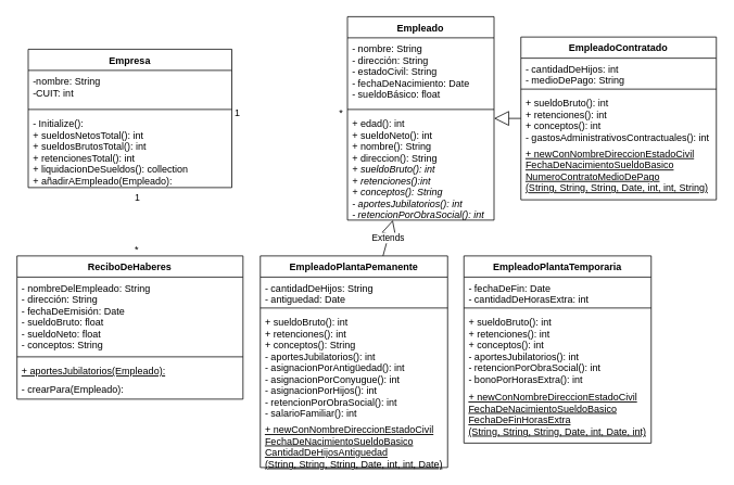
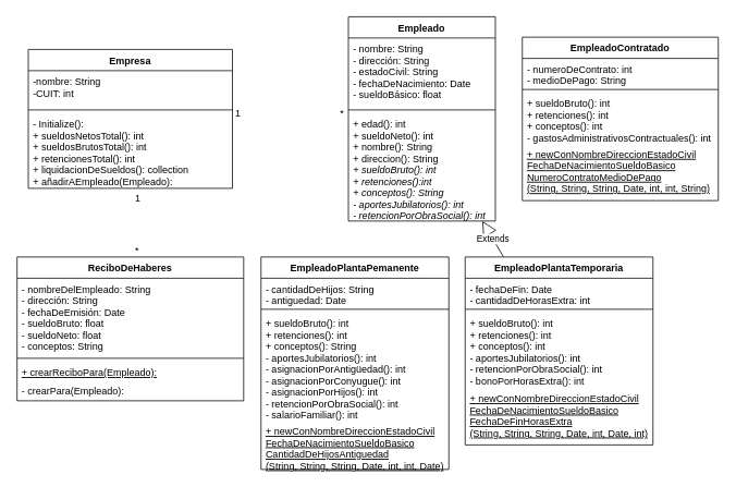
- <mxCell id="33" value="- cantidadDeHijos: int&#10;- medioDePago: String" style="text;strokeColor=none;fillColor=none;align=left;verticalAlign=top;spacingLeft=4;spacingRight=4;overflow=hidden;rotatable=0;points=[[0,0.5],[1,0.5]];portConstraint=eastwest;" parent="32" vertex="1"><mxGeometry y="26" width="240" height="34" as="geometry" /></mxCell>
+ <mxCell id="33" value="- numeroDeContrato: int&#10;- medioDePago: String" style="text;strokeColor=none;fillColor=none;align=left;verticalAlign=top;spacingLeft=4;spacingRight=4;overflow=hidden;rotatable=0;points=[[0,0.5],[1,0.5]];portConstraint=eastwest;" parent="32" vertex="1"><mxGeometry y="26" width="240" height="34" as="geometry" /></mxCell>
- <mxCell id="37" value="" style="endArrow=block;endSize=16;endFill=0;html=1;" parent="1" source="32" target="2" edge="1"><mxGeometry y="-41" width="160" relative="1" as="geometry"><mxPoint x="409" y="254" as="sourcePoint" /><mxPoint x="569" y="254" as="targetPoint" /><mxPoint as="offset" /></mxGeometry></mxCell>
+ <mxCell id="17" value="Extends" style="endArrow=block;endSize=16;endFill=0;html=1;" parent="1" source="7" target="2" edge="1"><mxGeometry width="160" relative="1" as="geometry"><mxPoint x="549" y="294" as="sourcePoint" /><mxPoint x="709" y="294" as="targetPoint" /><mxPoint as="offset" /></mxGeometry></mxCell>
- <mxCell id="18" value="Extends" style="endArrow=block;endSize=16;endFill=0;html=1;" parent="1" source="12" target="2" edge="1"><mxGeometry width="160" relative="1" as="geometry"><mxPoint x="549" y="254" as="sourcePoint" /><mxPoint x="709" y="254" as="targetPoint" /></mxGeometry></mxCell>
- <mxCell id="30" value="+ aportesJubilatorios(Empleado):&#10;" style="text;strokeColor=none;fillColor=none;align=left;verticalAlign=top;spacingLeft=4;spacingRight=4;overflow=hidden;rotatable=0;points=[[0,0.5],[1,0.5]];portConstraint=eastwest;fontStyle=4;fontFamily=Helvetica;strokeWidth=1;" parent="27" vertex="1"><mxGeometry y="128" width="277.5" height="22" as="geometry" /></mxCell>
+ <mxCell id="30" value="+ crearReciboPara(Empleado):&#10;" style="text;strokeColor=none;fillColor=none;align=left;verticalAlign=top;spacingLeft=4;spacingRight=4;overflow=hidden;rotatable=0;points=[[0,0.5],[1,0.5]];portConstraint=eastwest;fontStyle=4;fontFamily=Helvetica;strokeWidth=1;" parent="27" vertex="1"><mxGeometry y="128" width="277.5" height="22" as="geometry" /></mxCell>
